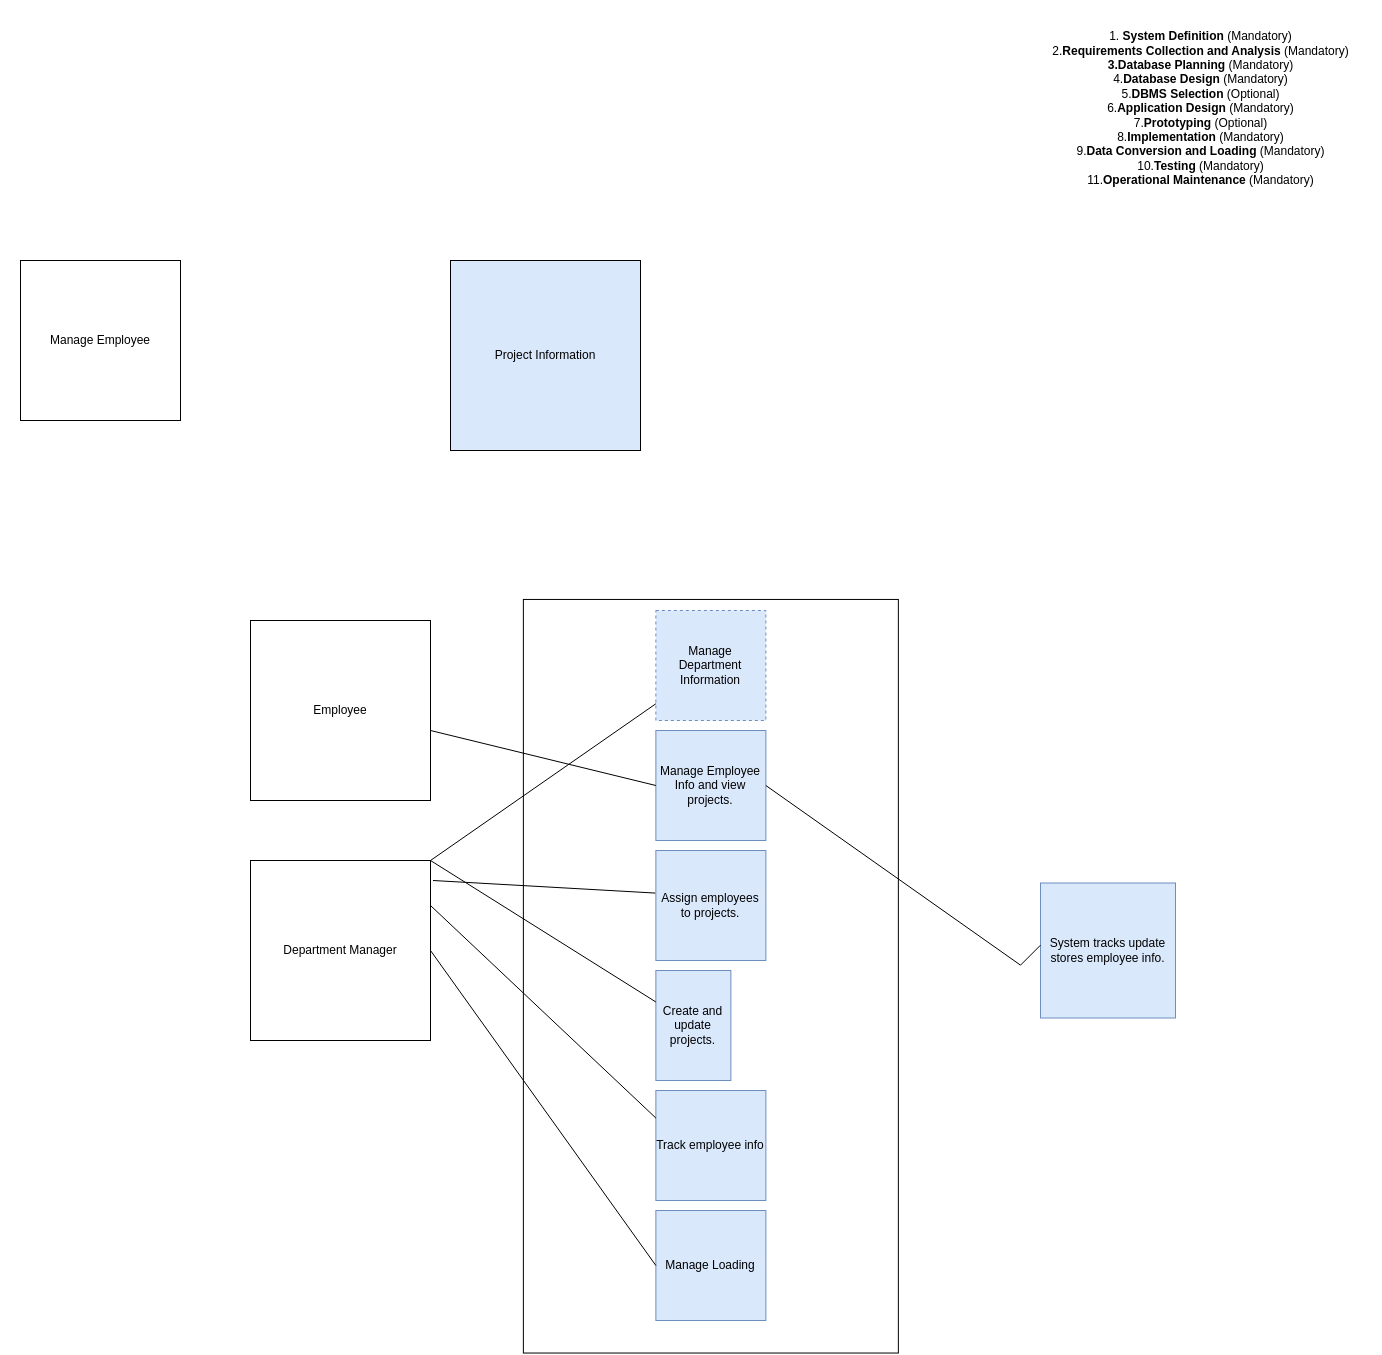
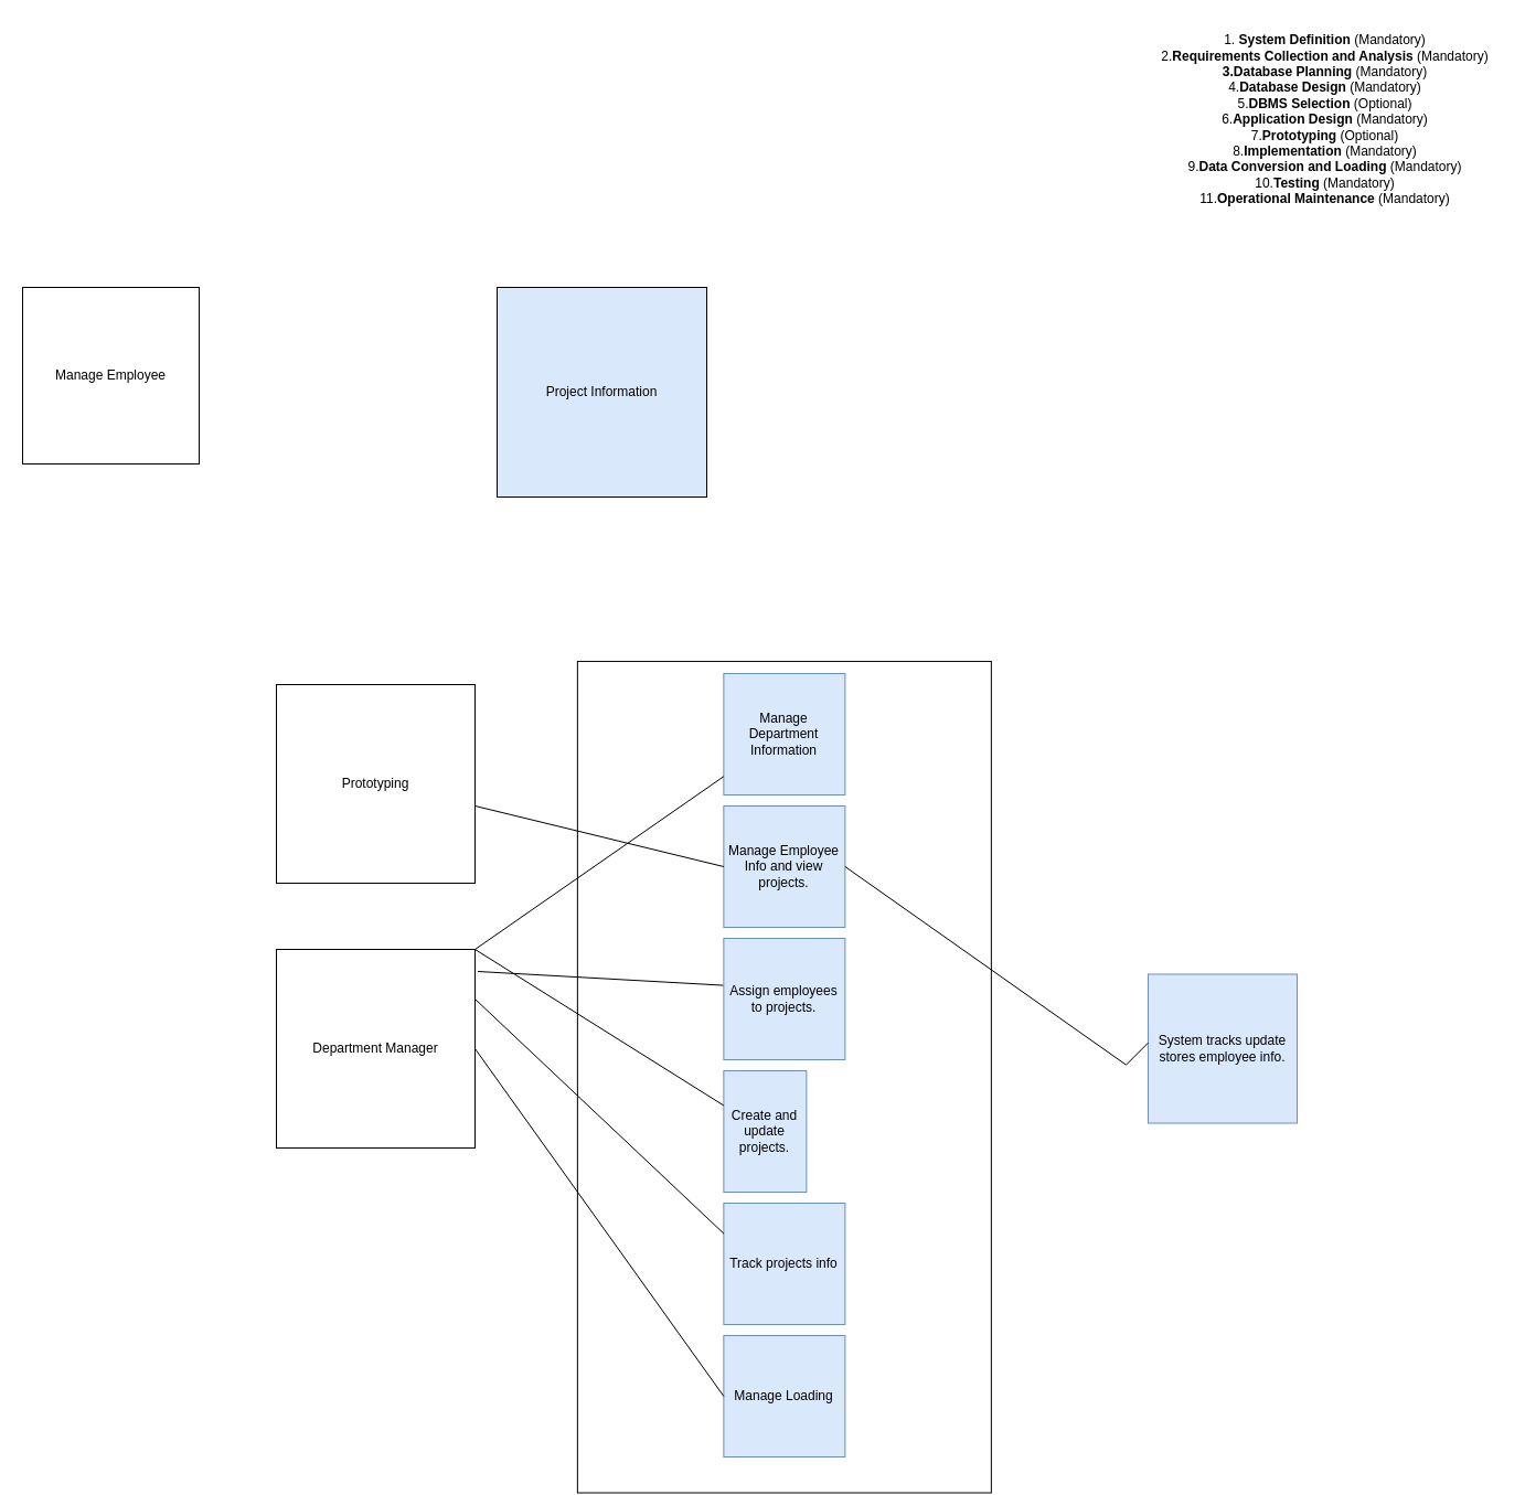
- <mxCell id="8" value="Manage Department Information" style="whiteSpace=wrap;html=1;aspect=fixed;fillColor=#dae8fc;strokeColor=#6c8ebf;dashed=1;" parent="1" vertex="1"><mxGeometry x="655.37" y="610" width="110" height="110" as="geometry" /></mxCell>
+ <mxCell id="8" value="Manage Department Information" style="whiteSpace=wrap;html=1;aspect=fixed;fillColor=#dae8fc;strokeColor=#6c8ebf;" parent="1" vertex="1"><mxGeometry x="655.37" y="610" width="110" height="110" as="geometry" /></mxCell>
- <mxCell id="5" value="Employee" style="whiteSpace=wrap;html=1;aspect=fixed;" parent="1" vertex="1"><mxGeometry x="250" y="620" width="180" height="180" as="geometry" /></mxCell>
+ <mxCell id="5" value="Prototyping" style="whiteSpace=wrap;html=1;aspect=fixed;" parent="1" vertex="1"><mxGeometry x="250" y="620" width="180" height="180" as="geometry" /></mxCell>
- <mxCell id="12" value="Track employee info" style="whiteSpace=wrap;html=1;aspect=fixed;fillColor=#dae8fc;strokeColor=#6c8ebf;" parent="1" vertex="1"><mxGeometry x="655.37" y="1090" width="110" height="110" as="geometry" /></mxCell>
+ <mxCell id="12" value="Track projects info" style="whiteSpace=wrap;html=1;aspect=fixed;fillColor=#dae8fc;strokeColor=#6c8ebf;" parent="1" vertex="1"><mxGeometry x="655.37" y="1090" width="110" height="110" as="geometry" /></mxCell>
